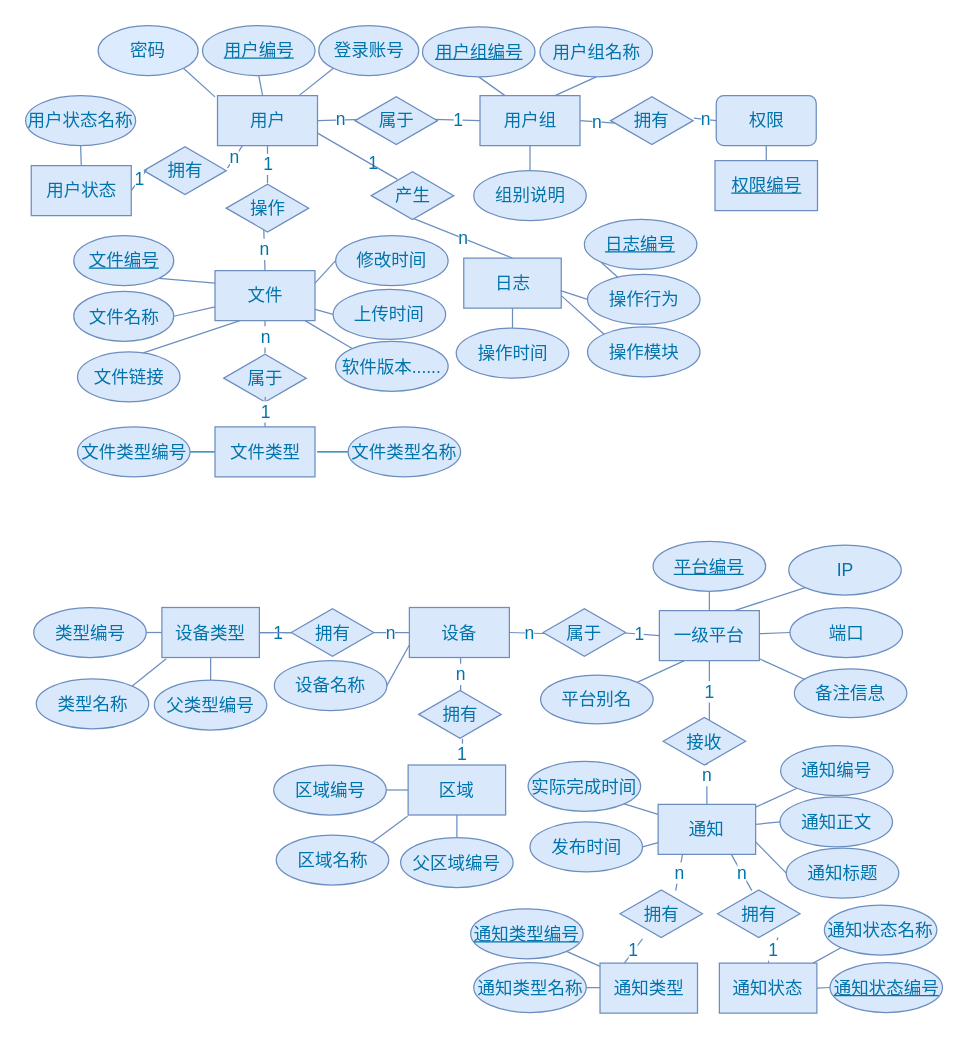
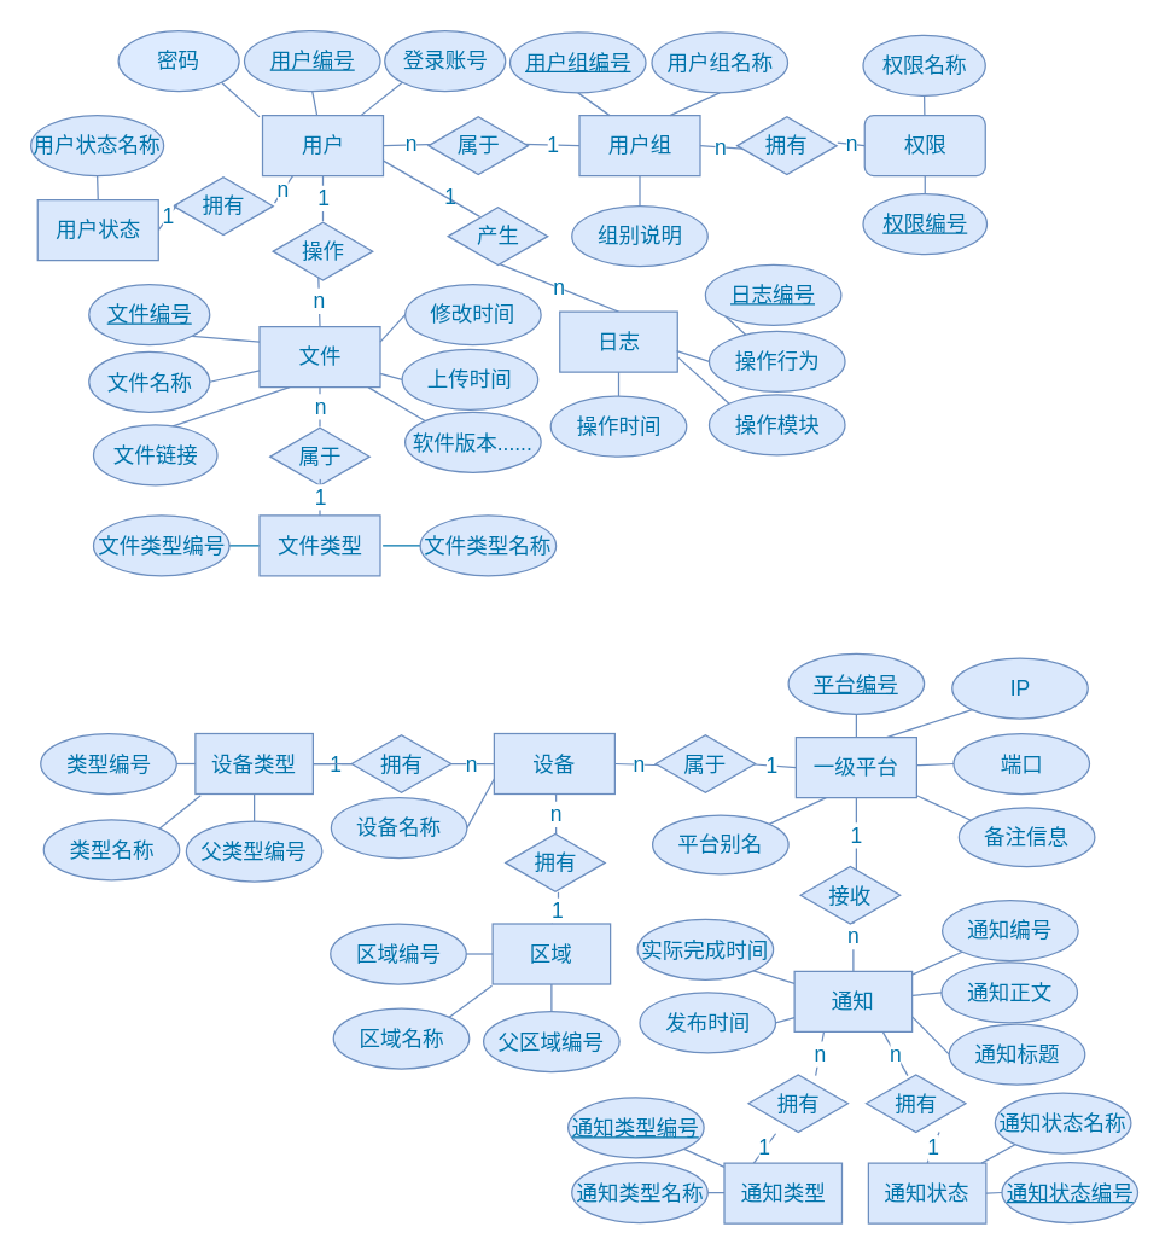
+ <mxCell id="26" value="权限名称" style="ellipse;whiteSpace=wrap;html=1;fontSize=14;rounded=0;strokeColor=#6c8ebf;fillColor=#dae8fc;fontColor=#0174AB;" parent="1" vertex="1"><mxGeometry x="571.5" y="23" width="81" height="40" as="geometry" /></mxCell>
+ <mxCell id="25" style="edgeStyle=none;rounded=0;orthogonalLoop=1;jettySize=auto;html=1;exitX=0.5;exitY=1;exitDx=0;exitDy=0;endArrow=none;fontSize=14;strokeColor=#6c8ebf;fillColor=#dae8fc;fontColor=#0174AB;" parent="1" source="26" target="22" edge="1"><mxGeometry relative="1" as="geometry" /></mxCell>
- <mxCell id="24" value="&lt;u style=&quot;font-size: 14px;&quot;&gt;权限编号&lt;/u&gt;" style="whiteSpace=wrap;html=1;fontSize=14;strokeColor=#6c8ebf;fillColor=#dae8fc;fontColor=#0174AB;rounded=0;" parent="1" vertex="1"><mxGeometry x="571.5" y="128" width="82" height="40" as="geometry" /></mxCell>
+ <mxCell id="24" value="&lt;u style=&quot;font-size: 14px;&quot;&gt;权限编号&lt;/u&gt;" style="ellipse;whiteSpace=wrap;html=1;fontSize=14;rounded=0;strokeColor=#6c8ebf;fillColor=#dae8fc;fontColor=#0174AB;" parent="1" vertex="1"><mxGeometry x="571.5" y="128" width="82" height="40" as="geometry" /></mxCell>
